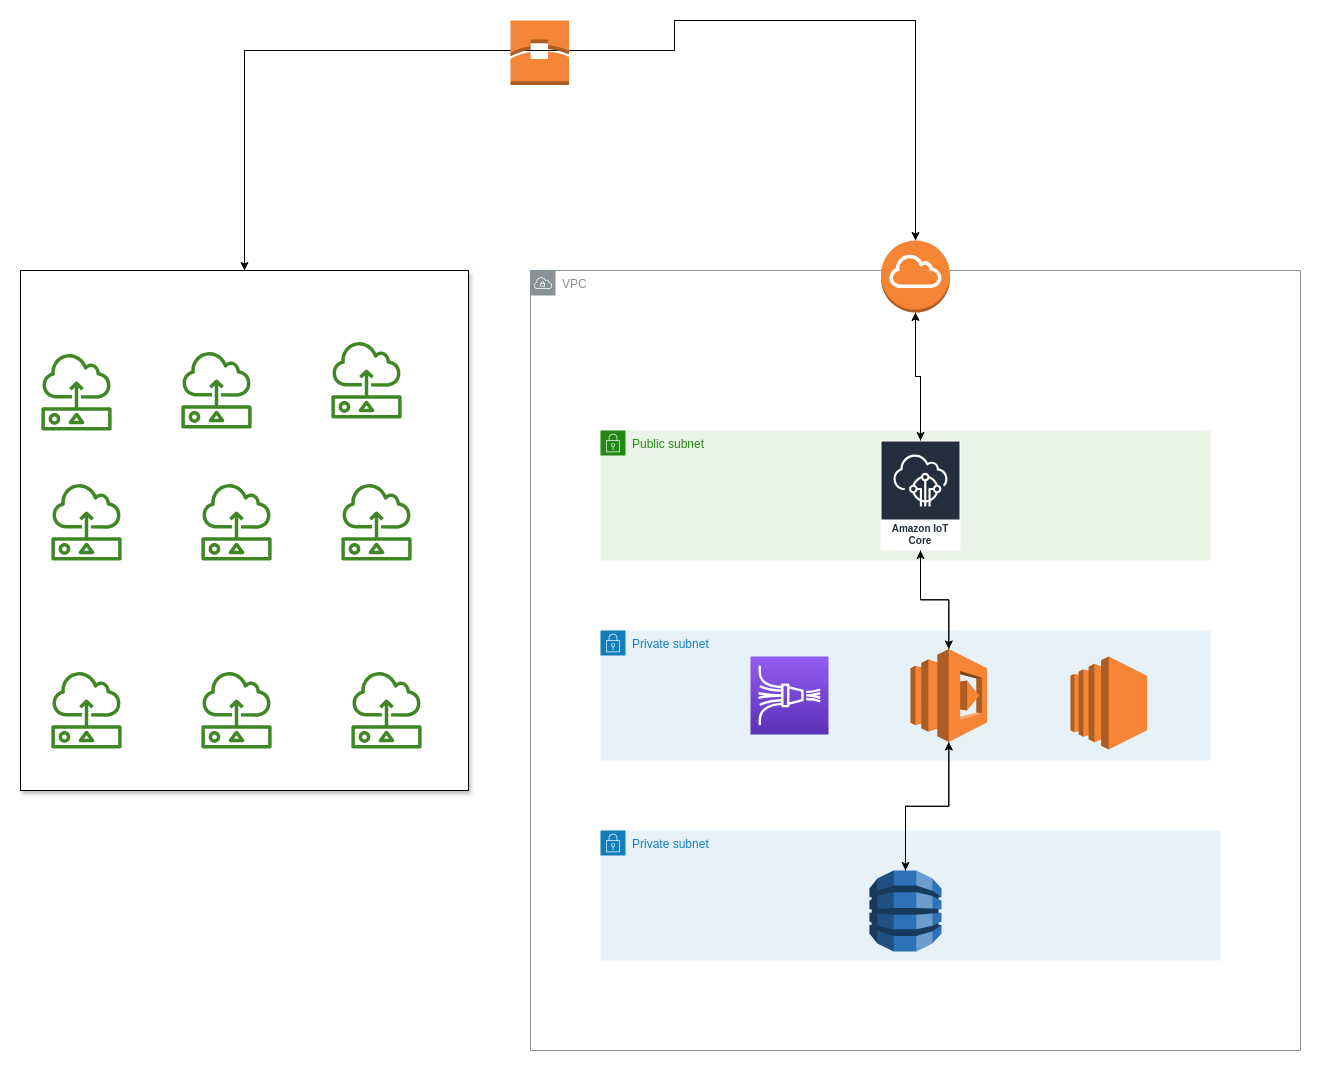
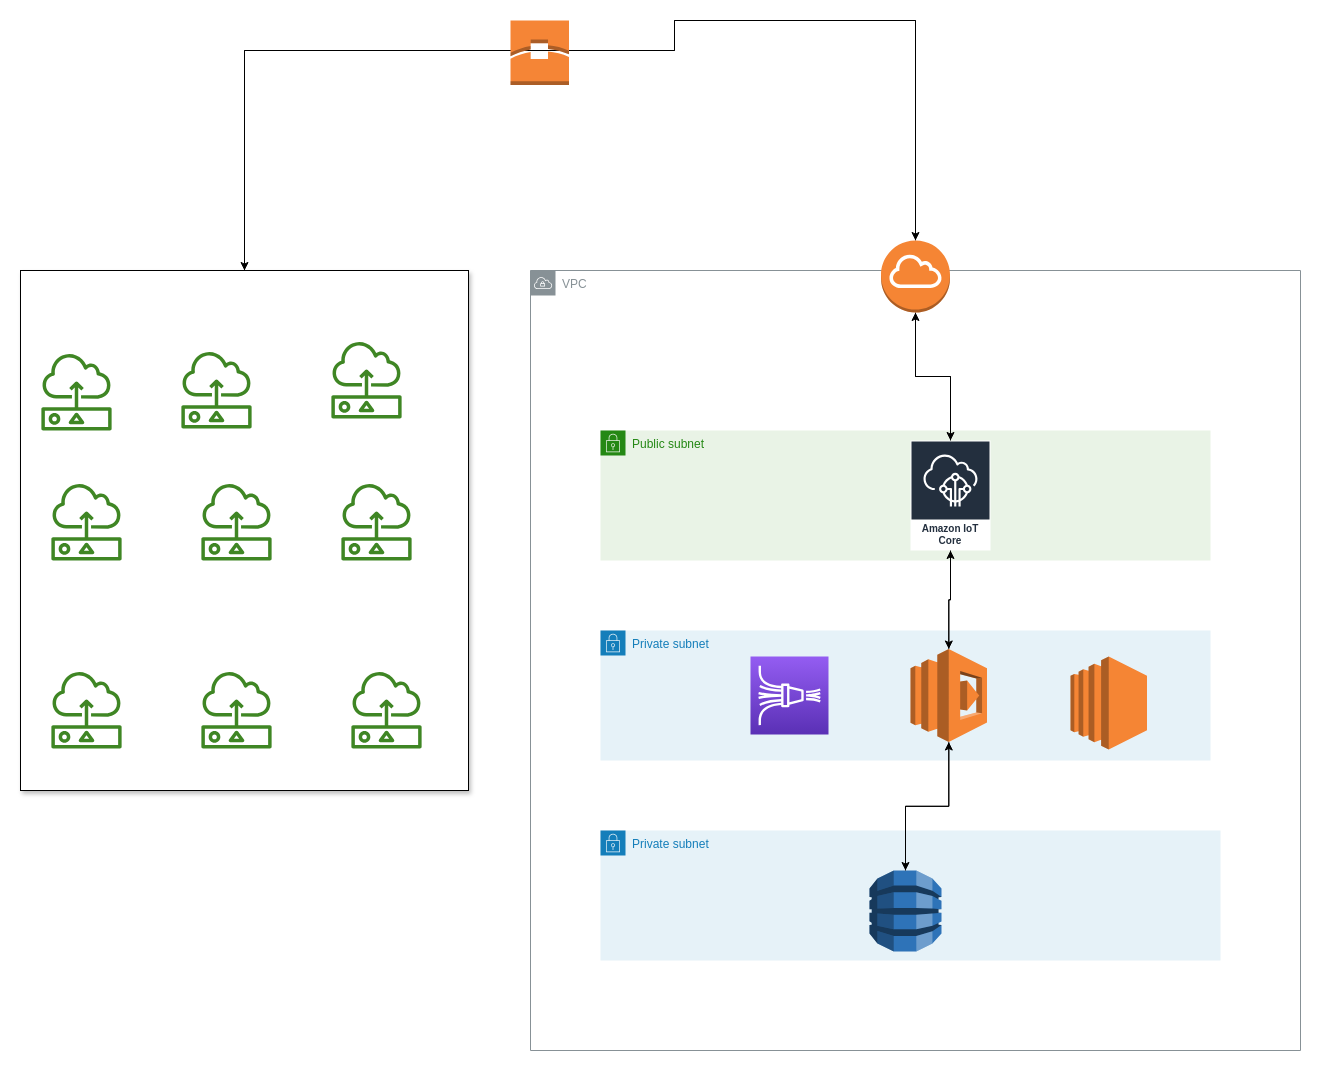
- <mxCell id="12" value="Amazon IoT Core" style="sketch=0;outlineConnect=0;fontColor=#232F3E;gradientColor=none;strokeColor=#ffffff;fillColor=#232F3E;dashed=0;verticalLabelPosition=middle;verticalAlign=bottom;align=center;html=1;whiteSpace=wrap;fontSize=10;fontStyle=1;spacing=3;shape=mxgraph.aws4.productIcon;prIcon=mxgraph.aws4.iot_core;" vertex="1" parent="11"><mxGeometry x="280" y="10" width="80" height="110" as="geometry" /></mxCell>
+ <mxCell id="12" value="Amazon IoT Core" style="sketch=0;outlineConnect=0;fontColor=#232F3E;gradientColor=none;strokeColor=#ffffff;fillColor=#232F3E;dashed=0;verticalLabelPosition=middle;verticalAlign=bottom;align=center;html=1;whiteSpace=wrap;fontSize=10;fontStyle=1;spacing=3;shape=mxgraph.aws4.productIcon;prIcon=mxgraph.aws4.iot_core;" vertex="1" parent="11"><mxGeometry x="310" y="10" width="80" height="110" as="geometry" /></mxCell>
